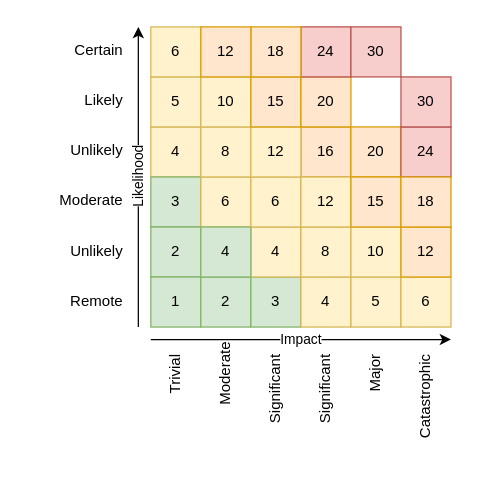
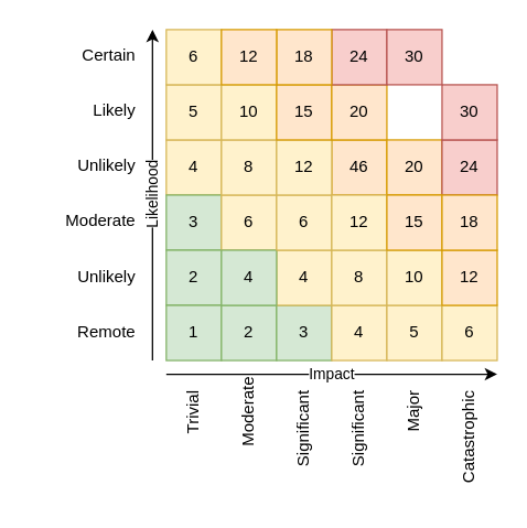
- <mxCell id="19" value="16" style="rounded=0;whiteSpace=wrap;html=1;fillColor=#ffe6cc;strokeColor=#d79b00;" vertex="1" parent="1"><mxGeometry x="240" y="101" width="40" height="40" as="geometry" /></mxCell>
+ <mxCell id="19" value="46" style="rounded=0;whiteSpace=wrap;html=1;fillColor=#ffe6cc;strokeColor=#d79b00;" vertex="1" parent="1"><mxGeometry x="240" y="101" width="40" height="40" as="geometry" /></mxCell>
